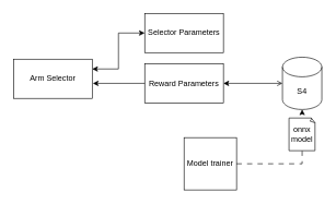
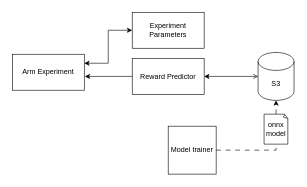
- <mxCell id="4" value="Selector Parameters" style="rounded=0;whiteSpace=wrap;html=1;" parent="1" vertex="1"><mxGeometry x="220" y="20" width="120" height="60" as="geometry" /></mxCell>
+ <mxCell id="4" value="Experiment Parameters" style="rounded=0;whiteSpace=wrap;html=1;" parent="1" vertex="1"><mxGeometry x="220" y="20" width="120" height="60" as="geometry" /></mxCell>
- <mxCell id="3" value="Arm Selector" style="rounded=0;whiteSpace=wrap;html=1;" parent="1" vertex="1"><mxGeometry x="20" y="90" width="120" height="60" as="geometry" /></mxCell>
+ <mxCell id="3" value="Arm Experiment" style="rounded=0;whiteSpace=wrap;html=1;" parent="1" vertex="1"><mxGeometry x="20" y="90" width="120" height="60" as="geometry" /></mxCell>
- <mxCell id="5" value="Reward Parameters" style="rounded=0;whiteSpace=wrap;html=1;" parent="1" vertex="1"><mxGeometry x="220" y="97" width="120" height="60" as="geometry" /></mxCell>
+ <mxCell id="5" value="Reward Predictor" style="rounded=0;whiteSpace=wrap;html=1;" parent="1" vertex="1"><mxGeometry x="220" y="97" width="120" height="60" as="geometry" /></mxCell>
- <mxCell id="7" value="S4" style="shape=cylinder3;whiteSpace=wrap;html=1;boundedLbl=1;backgroundOutline=1;size=15;" vertex="1" parent="1"><mxGeometry x="430" y="87" width="60" height="80" as="geometry" /></mxCell>
+ <mxCell id="7" value="S3" style="shape=cylinder3;whiteSpace=wrap;html=1;boundedLbl=1;backgroundOutline=1;size=15;" vertex="1" parent="1"><mxGeometry x="430" y="87" width="60" height="80" as="geometry" /></mxCell>
- <mxCell id="11" value="onnx model" style="whiteSpace=wrap;html=1;shape=mxgraph.basic.document" vertex="1" parent="1"><mxGeometry x="440" y="180" width="40" height="50" as="geometry" /></mxCell>
+ <mxCell id="11" value="onnx model" style="whiteSpace=wrap;html=1;shape=mxgraph.basic.document" vertex="1" parent="1"><mxGeometry x="440" y="190" width="40" height="50" as="geometry" /></mxCell>
